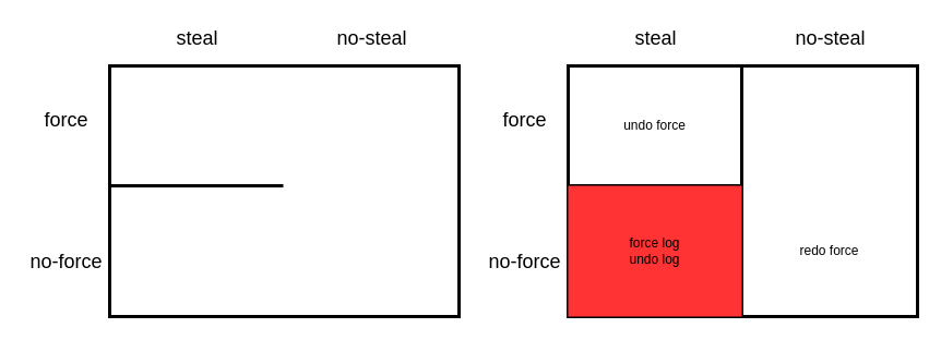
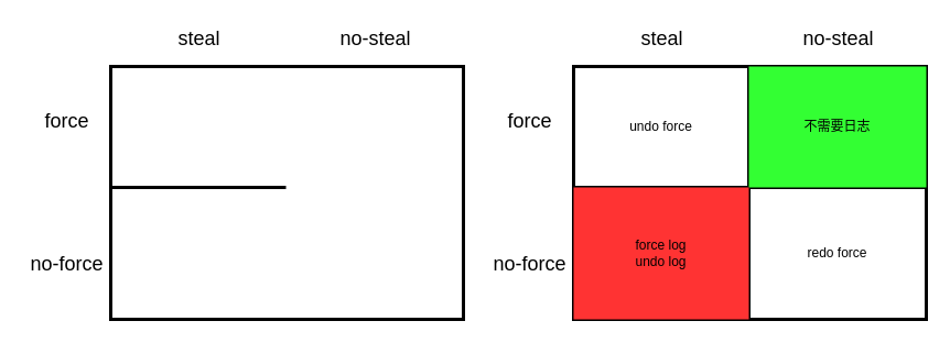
+ <mxCell id="14" value="&lt;font color=&quot;#000000&quot;&gt;不需要日志&lt;/font&gt;" style="shape=partialRectangle;html=1;whiteSpace=wrap;connectable=0;fillColor=#33FF33;top=0;left=0;bottom=0;right=0;overflow=hidden;pointerEvents=1;strokeColor=#2D7600;strokeWidth=5;fontColor=#ffffff;" vertex="1" parent="12"><mxGeometry x="159" width="161" height="110" as="geometry"><mxRectangle width="161" height="110" as="alternateBounds" /></mxGeometry></mxCell>
